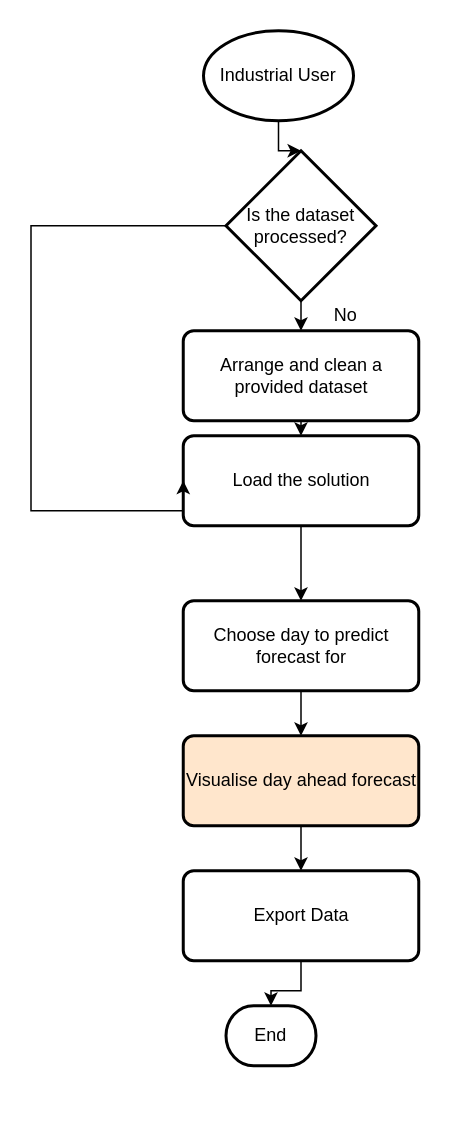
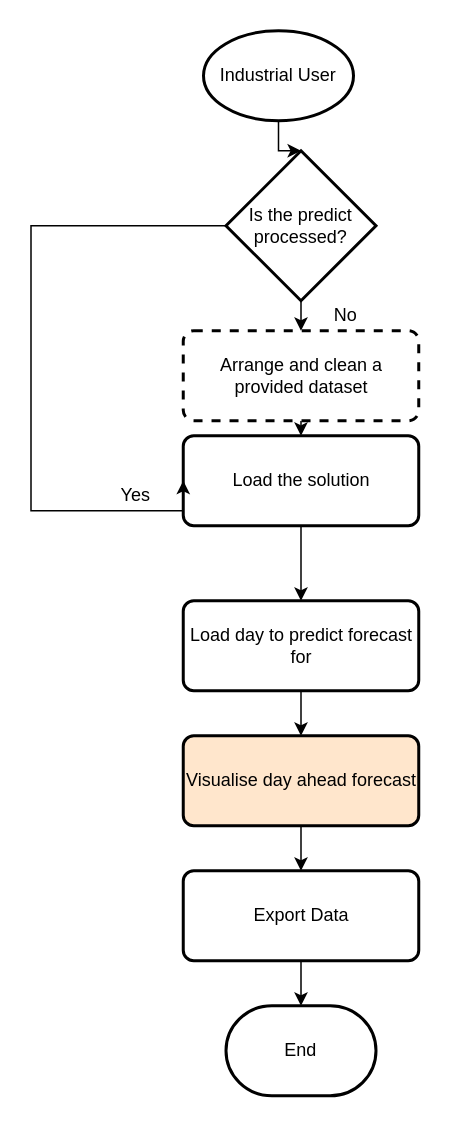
- <mxCell id="16" value="Is the dataset processed?&lt;br&gt;" style="strokeWidth=2;html=1;shape=mxgraph.flowchart.decision;whiteSpace=wrap;" parent="1" vertex="1"><mxGeometry x="150" y="100" width="100" height="100" as="geometry" /></mxCell>
+ <mxCell id="16" value="Is the predict processed?&lt;br&gt;" style="strokeWidth=2;html=1;shape=mxgraph.flowchart.decision;whiteSpace=wrap;" parent="1" vertex="1"><mxGeometry x="150" y="100" width="100" height="100" as="geometry" /></mxCell>
- <mxCell id="13" value="Arrange and clean a provided dataset&lt;br&gt;" style="rounded=1;whiteSpace=wrap;html=1;absoluteArcSize=1;arcSize=14;strokeWidth=2;" parent="1" vertex="1"><mxGeometry x="121.5" y="220" width="157" height="60" as="geometry" /></mxCell>
+ <mxCell id="13" value="Arrange and clean a provided dataset&lt;br&gt;" style="rounded=1;whiteSpace=wrap;html=1;absoluteArcSize=1;arcSize=14;strokeWidth=2;dashed=1;" parent="1" vertex="1"><mxGeometry x="121.5" y="220" width="157" height="60" as="geometry" /></mxCell>
- <mxCell id="12" style="edgeStyle=orthogonalEdgeStyle;rounded=0;orthogonalLoop=1;jettySize=auto;html=1;exitX=0.5;exitY=1;exitDx=0;exitDy=0;entryX=0.5;entryY=0;entryDx=0;entryDy=0;" parent="1" source="13" target="5" edge="1"><mxGeometry relative="1" as="geometry" /></mxCell>
+ <mxCell id="12" style="edgeStyle=orthogonalEdgeStyle;rounded=0;orthogonalLoop=1;jettySize=auto;html=1;exitX=0.5;exitY=1;exitDx=0;exitDy=0;entryX=0.5;entryY=0;entryDx=0;entryDy=0;dashed=1;" parent="1" source="13" target="5" edge="1"><mxGeometry relative="1" as="geometry" /></mxCell>
+ <mxCell id="18" value="Yes&lt;br&gt;" style="text;html=1;strokeColor=none;fillColor=none;align=center;verticalAlign=middle;whiteSpace=wrap;rounded=0;" parent="1" vertex="1"><mxGeometry x="70" y="320" width="40" height="20" as="geometry" /></mxCell>
- <mxCell id="7" value="Choose day to predict forecast for&lt;br&gt;" style="rounded=1;whiteSpace=wrap;html=1;absoluteArcSize=1;arcSize=14;strokeWidth=2;" parent="1" vertex="1"><mxGeometry x="121.5" y="400" width="157" height="60" as="geometry" /></mxCell>
+ <mxCell id="7" value="Load day to predict forecast for&lt;br&gt;" style="rounded=1;whiteSpace=wrap;html=1;absoluteArcSize=1;arcSize=14;strokeWidth=2;" parent="1" vertex="1"><mxGeometry x="121.5" y="400" width="157" height="60" as="geometry" /></mxCell>
- <mxCell id="19" value="End" style="strokeWidth=2;html=1;shape=mxgraph.flowchart.terminator;whiteSpace=wrap;" vertex="1" parent="1"><mxGeometry x="150" y="670" width="60" height="40" as="geometry" /></mxCell>
+ <mxCell id="19" value="End" style="strokeWidth=2;html=1;shape=mxgraph.flowchart.terminator;whiteSpace=wrap;" vertex="1" parent="1"><mxGeometry x="150" y="670" width="100" height="60" as="geometry" /></mxCell>
